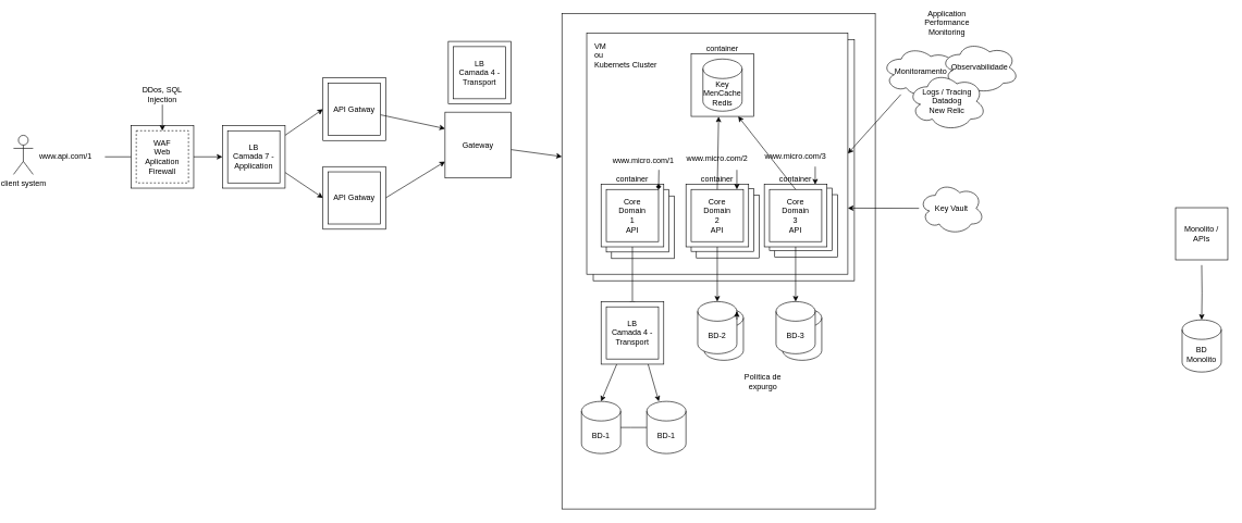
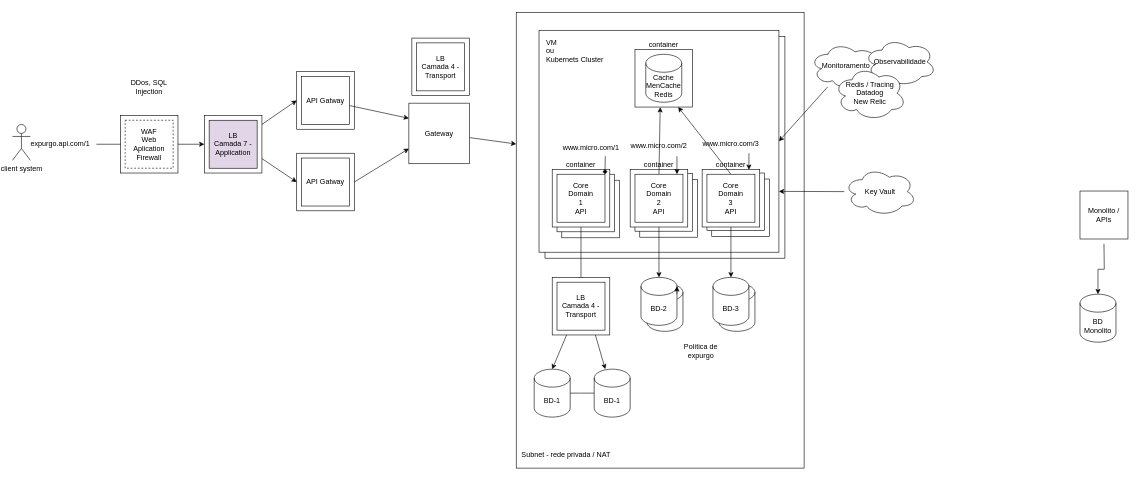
- <mxCell id="72" value="Application Performance Monitoring" style="text;html=1;strokeColor=none;fillColor=none;align=center;verticalAlign=middle;whiteSpace=wrap;rounded=0;" parent="1" vertex="1"><mxGeometry x="1420.25" y="20" width="59.5" height="30" as="geometry" /></mxCell>
- <mxCell id="38" value="Key&lt;br&gt;MenCache&lt;br&gt;Redis" style="shape=cylinder3;whiteSpace=wrap;html=1;boundedLbl=1;backgroundOutline=1;size=15;" parent="1" vertex="1"><mxGeometry x="1076" y="90" width="60" height="80" as="geometry" /></mxCell>
+ <mxCell id="38" value="Cache&lt;br&gt;MenCache&lt;br&gt;Redis" style="shape=cylinder3;whiteSpace=wrap;html=1;boundedLbl=1;backgroundOutline=1;size=15;" parent="1" vertex="1"><mxGeometry x="1076" y="90" width="60" height="80" as="geometry" /></mxCell>
- <mxCell id="71" value="Logs / Tracing&lt;br&gt;Datadog&lt;br&gt;New Relic" style="ellipse;shape=cloud;whiteSpace=wrap;html=1;" parent="1" vertex="1"><mxGeometry x="1390" y="110" width="120" height="90" as="geometry" /></mxCell>
+ <mxCell id="71" value="Redis / Tracing&lt;br&gt;Datadog&lt;br&gt;New Relic" style="ellipse;shape=cloud;whiteSpace=wrap;html=1;" parent="1" vertex="1"><mxGeometry x="1390" y="110" width="120" height="90" as="geometry" /></mxCell>
- <mxCell id="75" style="edgeStyle=none;rounded=0;orthogonalLoop=1;jettySize=auto;html=1;" parent="1" source="76" target="74" edge="1"><mxGeometry relative="1" as="geometry" /></mxCell>
- <mxCell id="52" value="www.api.com/1" style="text;html=1;strokeColor=none;fillColor=none;align=center;verticalAlign=middle;whiteSpace=wrap;rounded=0;" parent="1" vertex="1"><mxGeometry x="40" y="205" width="120" height="70" as="geometry" /></mxCell>
+ <mxCell id="52" value="expurgo.api.com/1" style="text;html=1;strokeColor=none;fillColor=none;align=center;verticalAlign=middle;whiteSpace=wrap;rounded=0;" parent="1" vertex="1"><mxGeometry x="40" y="205" width="120" height="70" as="geometry" /></mxCell>
- <mxCell id="45" value="LB&lt;br&gt;Camada 7 - Application" style="whiteSpace=wrap;html=1;aspect=fixed;" parent="1" vertex="1"><mxGeometry x="348" y="200" width="80" height="80" as="geometry" /></mxCell>
+ <mxCell id="45" value="LB&lt;br&gt;Camada 7 - Application" style="whiteSpace=wrap;html=1;aspect=fixed;fillColor=#e1d5e7;" parent="1" vertex="1"><mxGeometry x="348" y="200" width="80" height="80" as="geometry" /></mxCell>
- <mxCell id="70" value="Key Vault" style="ellipse;shape=cloud;whiteSpace=wrap;html=1;" parent="1" vertex="1"><mxGeometry x="1407" y="279" width="100" height="80" as="geometry" /></mxCell>
+ <mxCell id="70" value="Key Vault" style="ellipse;shape=cloud;whiteSpace=wrap;html=1;" parent="1" vertex="1"><mxGeometry x="1407" y="279" width="120" height="80" as="geometry" /></mxCell>
- <mxCell id="35" value="BD&lt;br&gt;Monolito" style="shape=cylinder3;whiteSpace=wrap;html=1;boundedLbl=1;backgroundOutline=1;size=15;" parent="1" vertex="1"><mxGeometry x="1810" y="490" width="60" height="80" as="geometry" /></mxCell>
+ <mxCell id="35" value="BD&lt;br&gt;Monolito" style="shape=cylinder3;whiteSpace=wrap;html=1;boundedLbl=1;backgroundOutline=1;size=15;" parent="1" vertex="1"><mxGeometry x="1800" y="490" width="60" height="80" as="geometry" /></mxCell>
+ <mxCell id="79" value="Subnet - rede privada / NAT&amp;nbsp;" style="text;html=1;strokeColor=none;fillColor=none;align=center;verticalAlign=middle;whiteSpace=wrap;rounded=0;" parent="1" vertex="1"><mxGeometry x="866" y="743" width="158" height="30" as="geometry" /></mxCell>
